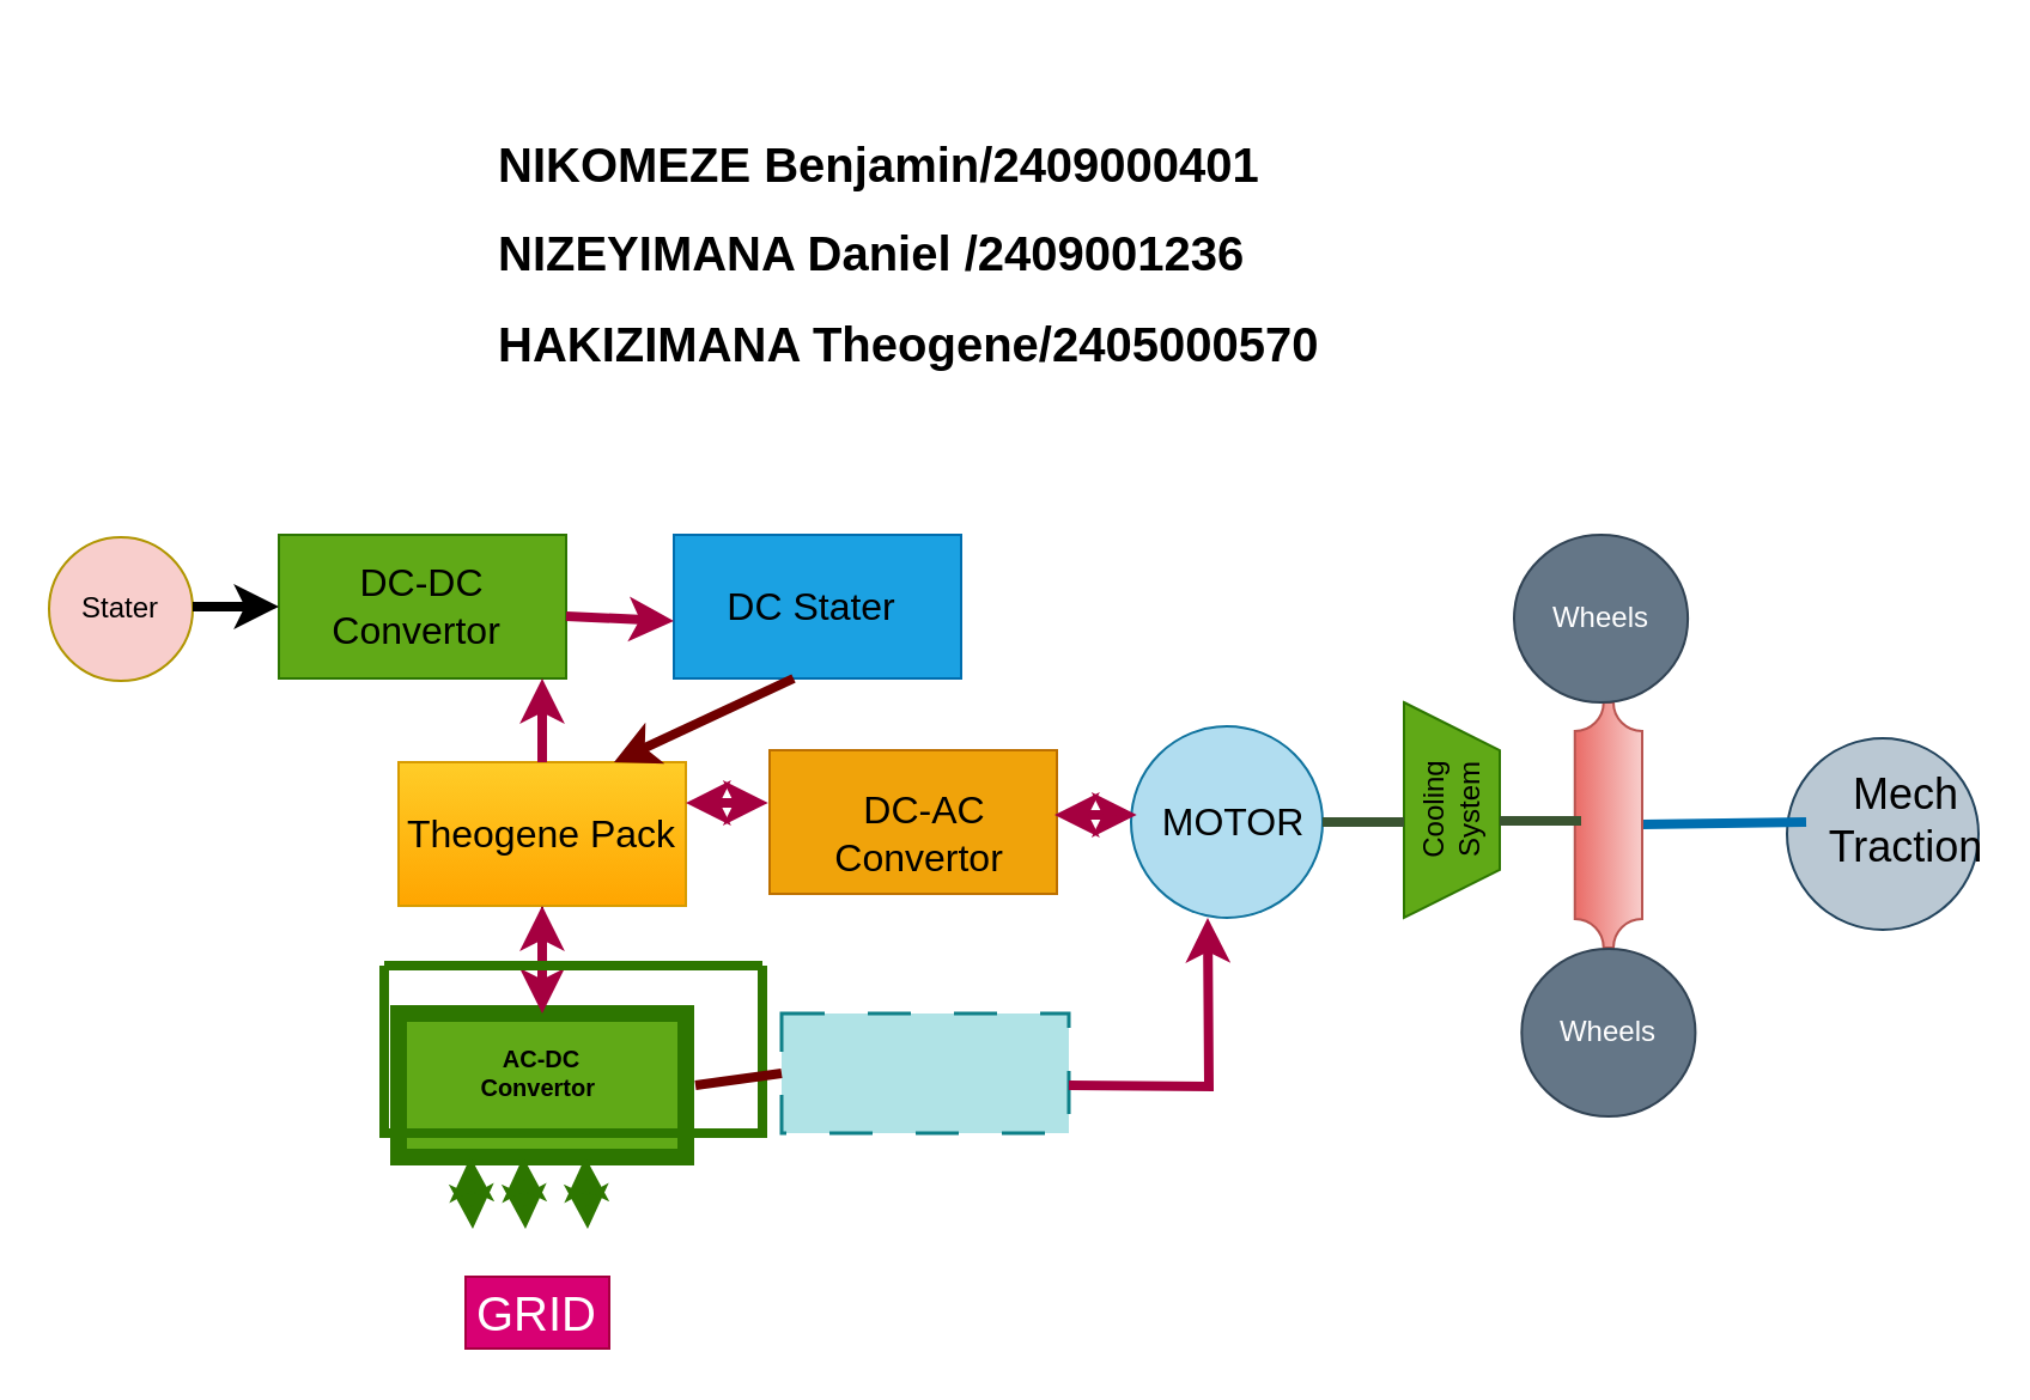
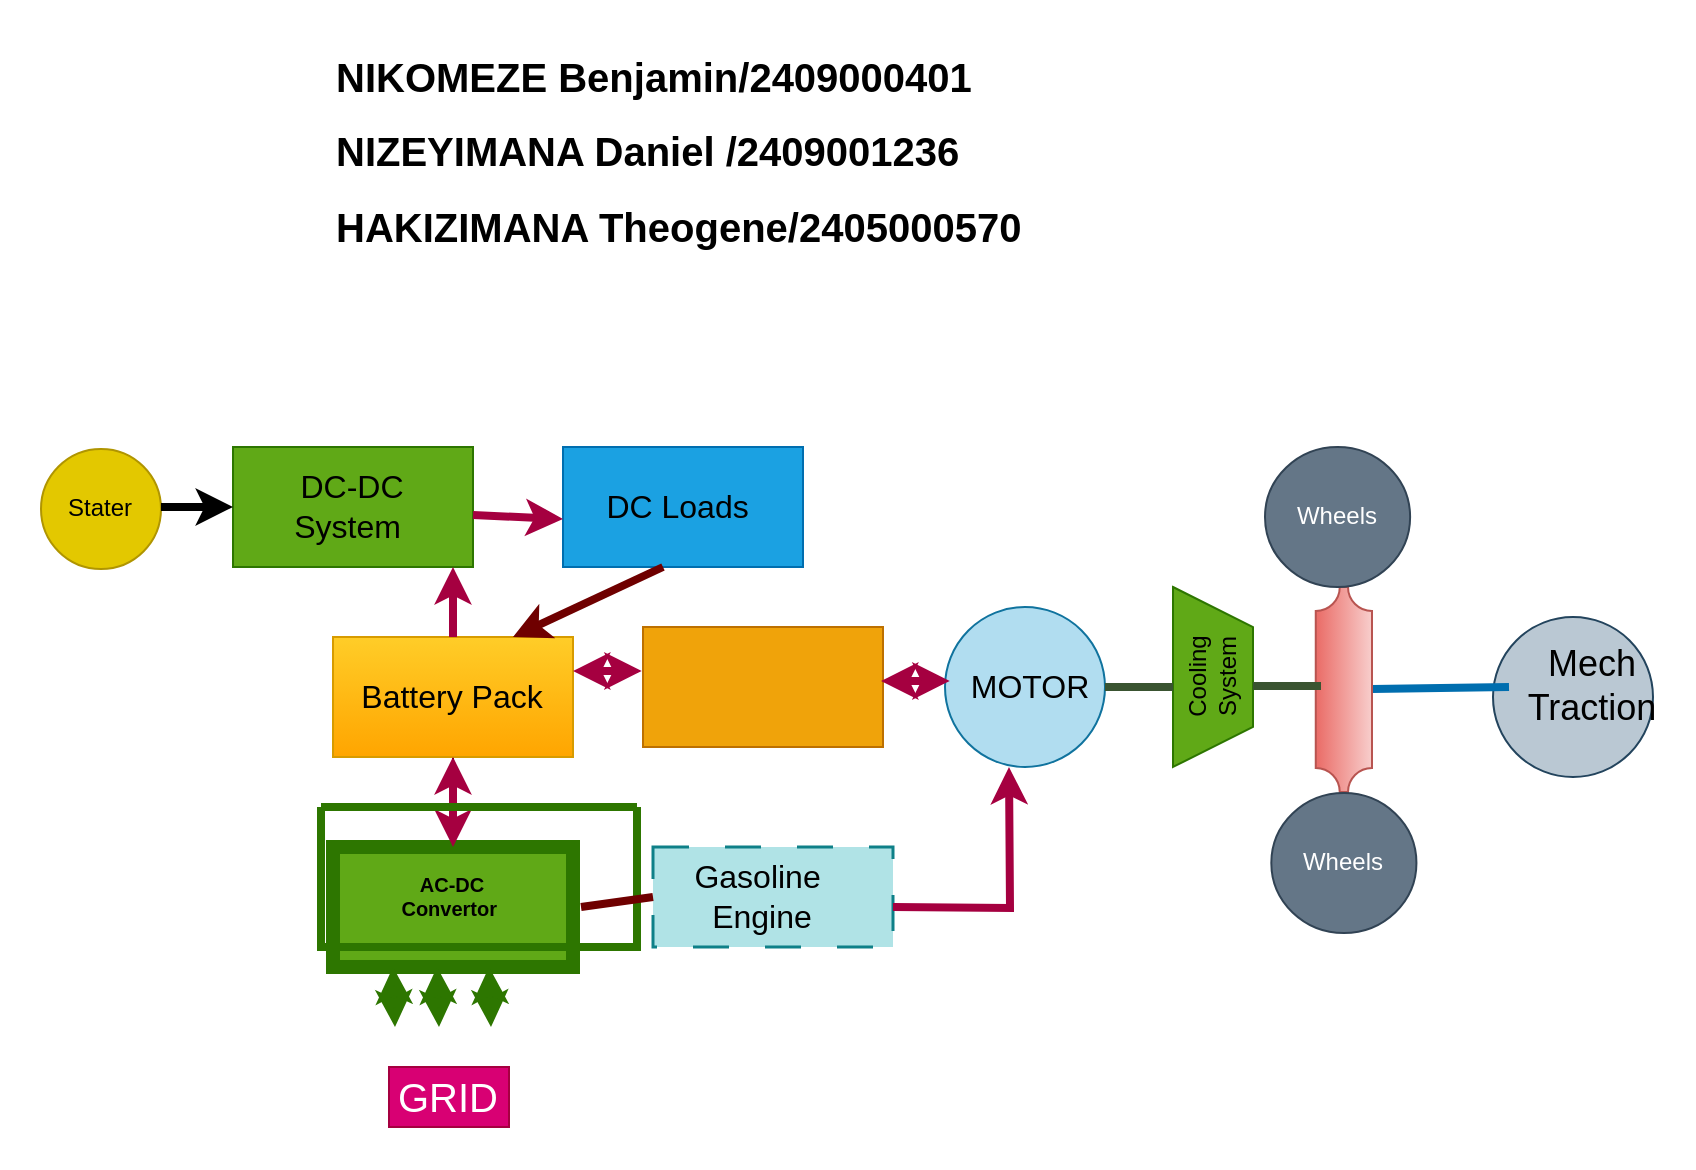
- <mxCell id="42" value="&lt;h1 style=&quot;margin-top: 0px;&quot;&gt;NIKOMEZE Benjamin/2409000401&lt;/h1&gt;&lt;div&gt;&lt;h1 style=&quot;margin-top: 0px;&quot;&gt;NIZEYIMANA Daniel /2409001236&lt;/h1&gt;&lt;div&gt;&lt;h1 style=&quot;margin-top: 0px;&quot;&gt;HAKIZIMANA Theogene/2405000570&lt;/h1&gt;&lt;div&gt;&lt;br&gt;&lt;/div&gt;&lt;/div&gt;&lt;div&gt;&lt;br&gt;&lt;/div&gt;&lt;/div&gt;" style="text;html=1;whiteSpace=wrap;overflow=hidden;rounded=0;fontSize=10;" vertex="1" parent="1"><mxGeometry x="206" y="50" width="599" height="120" as="geometry" /></mxCell>
+ <mxCell id="42" value="&lt;h1 style=&quot;margin-top: 0px;&quot;&gt;NIKOMEZE Benjamin/2409000401&lt;/h1&gt;&lt;div&gt;&lt;h1 style=&quot;margin-top: 0px;&quot;&gt;NIZEYIMANA Daniel /2409001236&lt;/h1&gt;&lt;div&gt;&lt;h1 style=&quot;margin-top: 0px;&quot;&gt;HAKIZIMANA Theogene/2405000570&lt;/h1&gt;&lt;div&gt;&lt;br&gt;&lt;/div&gt;&lt;/div&gt;&lt;div&gt;&lt;br&gt;&lt;/div&gt;&lt;/div&gt;" style="text;html=1;whiteSpace=wrap;overflow=hidden;rounded=0;fontSize=10;" vertex="1" parent="1"><mxGeometry x="166" y="20" width="599" height="120" as="geometry" /></mxCell>
- <mxCell id="8" value="&lt;font style=&quot;font-size: 16px;&quot;&gt;DC-DC&lt;/font&gt;&lt;div&gt;&lt;font style=&quot;font-size: 16px;&quot;&gt;Convertor&amp;nbsp;&lt;/font&gt;&lt;/div&gt;" style="text;html=1;align=center;verticalAlign=middle;whiteSpace=wrap;rounded=0;" vertex="1" parent="1"><mxGeometry x="146" y="238" width="60" height="30" as="geometry" /></mxCell>
+ <mxCell id="8" value="&lt;font style=&quot;font-size: 16px;&quot;&gt;DC-DC&lt;/font&gt;&lt;div&gt;&lt;font style=&quot;font-size: 16px;&quot;&gt;System&amp;nbsp;&lt;/font&gt;&lt;/div&gt;" style="text;html=1;align=center;verticalAlign=middle;whiteSpace=wrap;rounded=0;" vertex="1" parent="1"><mxGeometry x="146" y="238" width="60" height="30" as="geometry" /></mxCell>
- <mxCell id="10" value="&lt;font style=&quot;font-size: 16px;&quot;&gt;DC Stater&lt;/font&gt;&lt;span style=&quot;font-size: 16px; background-color: transparent; color: light-dark(rgb(0, 0, 0), rgb(255, 255, 255));&quot;&gt;&amp;nbsp;&lt;/span&gt;" style="text;html=1;align=center;verticalAlign=middle;whiteSpace=wrap;rounded=0;" vertex="1" parent="1"><mxGeometry x="291" y="238" width="100" height="30" as="geometry" /></mxCell>
+ <mxCell id="10" value="&lt;font style=&quot;font-size: 16px;&quot;&gt;DC Loads&lt;/font&gt;&lt;span style=&quot;font-size: 16px; background-color: transparent; color: light-dark(rgb(0, 0, 0), rgb(255, 255, 255));&quot;&gt;&amp;nbsp;&lt;/span&gt;" style="text;html=1;align=center;verticalAlign=middle;whiteSpace=wrap;rounded=0;" vertex="1" parent="1"><mxGeometry x="291" y="238" width="100" height="30" as="geometry" /></mxCell>
- <mxCell id="40" value="Stater" style="ellipse;whiteSpace=wrap;html=1;fillColor=#f8cecc;fontColor=#000000;strokeColor=#B09500;" vertex="1" parent="1"><mxGeometry x="20" y="224" width="60" height="60" as="geometry" /></mxCell>
+ <mxCell id="40" value="Stater" style="ellipse;whiteSpace=wrap;html=1;fillColor=#e3c800;fontColor=#000000;strokeColor=#B09500;" vertex="1" parent="1"><mxGeometry x="20" y="224" width="60" height="60" as="geometry" /></mxCell>
- <mxCell id="9" value="&lt;span style=&quot;font-size: 16px;&quot;&gt;Theogene&amp;nbsp;&lt;/span&gt;&lt;span style=&quot;font-size: 16px; background-color: transparent; color: light-dark(rgb(0, 0, 0), rgb(255, 255, 255));&quot;&gt;Pack&lt;/span&gt;" style="text;html=1;align=center;verticalAlign=middle;whiteSpace=wrap;rounded=0;" vertex="1" parent="1"><mxGeometry x="151" y="333" width="150" height="30" as="geometry" /></mxCell>
+ <mxCell id="9" value="&lt;span style=&quot;font-size: 16px;&quot;&gt;Battery&amp;nbsp;&lt;/span&gt;&lt;span style=&quot;font-size: 16px; background-color: transparent; color: light-dark(rgb(0, 0, 0), rgb(255, 255, 255));&quot;&gt;Pack&lt;/span&gt;" style="text;html=1;align=center;verticalAlign=middle;whiteSpace=wrap;rounded=0;" vertex="1" parent="1"><mxGeometry x="151" y="333" width="150" height="30" as="geometry" /></mxCell>
- <mxCell id="11" value="&lt;font style=&quot;font-size: 16px;&quot;&gt;DC-AC&lt;/font&gt;&lt;div&gt;&lt;font style=&quot;font-size: 16px;&quot;&gt;Convertor&amp;nbsp;&lt;/font&gt;&lt;/div&gt;" style="text;html=1;align=center;verticalAlign=middle;whiteSpace=wrap;rounded=0;" vertex="1" parent="1"><mxGeometry x="356" y="333" width="60" height="30" as="geometry" /></mxCell>
+ <mxCell id="28" value="Gasoline&amp;nbsp;&lt;div&gt;Engine&lt;/div&gt;" style="text;html=1;align=center;verticalAlign=middle;whiteSpace=wrap;rounded=0;fontSize=16;" vertex="1" parent="1"><mxGeometry x="351" y="433" width="60" height="30" as="geometry" /></mxCell>
